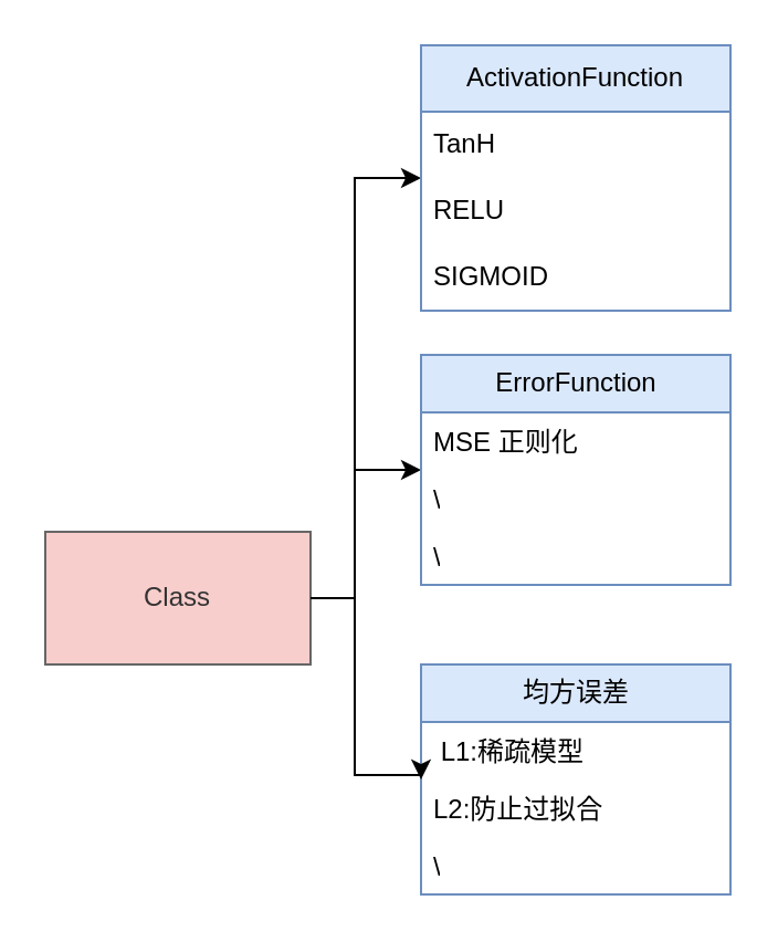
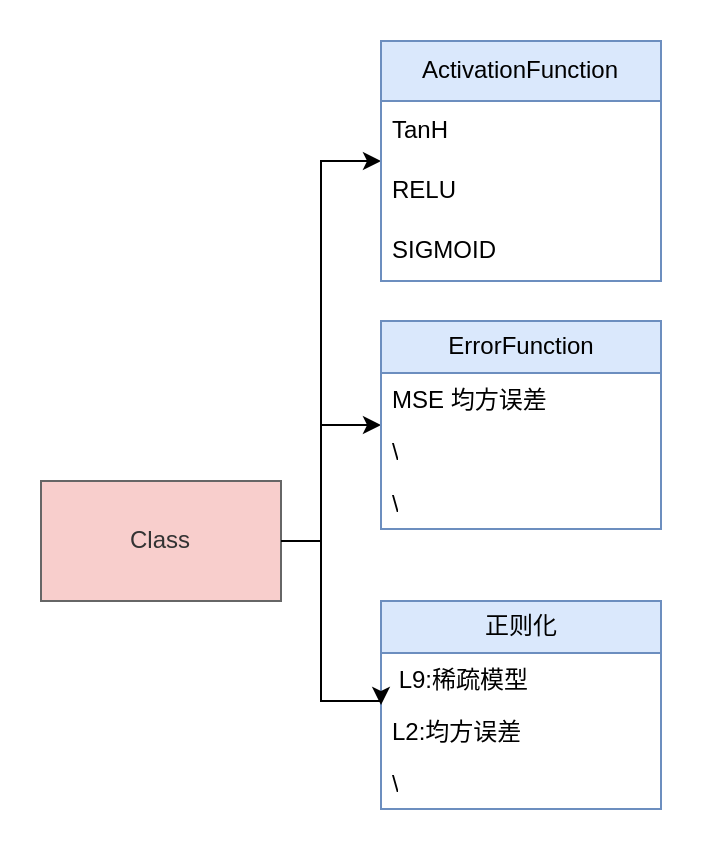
- <mxCell id="10" value="MSE 正则化" style="text;strokeColor=none;fillColor=none;align=left;verticalAlign=top;spacingLeft=4;spacingRight=4;overflow=hidden;rotatable=0;points=[[0,0.5],[1,0.5]];portConstraint=eastwest;whiteSpace=wrap;html=1;" vertex="1" parent="9"><mxGeometry y="26" width="140" height="26" as="geometry" /></mxCell>
+ <mxCell id="10" value="MSE 均方误差" style="text;strokeColor=none;fillColor=none;align=left;verticalAlign=top;spacingLeft=4;spacingRight=4;overflow=hidden;rotatable=0;points=[[0,0.5],[1,0.5]];portConstraint=eastwest;whiteSpace=wrap;html=1;" vertex="1" parent="9"><mxGeometry y="26" width="140" height="26" as="geometry" /></mxCell>
- <mxCell id="13" value="均方误差" style="swimlane;fontStyle=0;childLayout=stackLayout;horizontal=1;startSize=26;fillColor=#dae8fc;horizontalStack=0;resizeParent=1;resizeParentMax=0;resizeLast=0;collapsible=1;marginBottom=0;html=1;strokeColor=#6c8ebf;" vertex="1" parent="1"><mxGeometry x="190" y="300" width="140" height="104" as="geometry" /></mxCell>
+ <mxCell id="13" value="正则化" style="swimlane;fontStyle=0;childLayout=stackLayout;horizontal=1;startSize=26;fillColor=#dae8fc;horizontalStack=0;resizeParent=1;resizeParentMax=0;resizeLast=0;collapsible=1;marginBottom=0;html=1;strokeColor=#6c8ebf;" vertex="1" parent="1"><mxGeometry x="190" y="300" width="140" height="104" as="geometry" /></mxCell>
- <mxCell id="14" value="&amp;nbsp;L1:稀疏模型" style="text;strokeColor=none;fillColor=none;align=left;verticalAlign=top;spacingLeft=4;spacingRight=4;overflow=hidden;rotatable=0;points=[[0,0.5],[1,0.5]];portConstraint=eastwest;whiteSpace=wrap;html=1;" vertex="1" parent="13"><mxGeometry y="26" width="140" height="26" as="geometry" /></mxCell>
+ <mxCell id="14" value="&amp;nbsp;L9:稀疏模型" style="text;strokeColor=none;fillColor=none;align=left;verticalAlign=top;spacingLeft=4;spacingRight=4;overflow=hidden;rotatable=0;points=[[0,0.5],[1,0.5]];portConstraint=eastwest;whiteSpace=wrap;html=1;" vertex="1" parent="13"><mxGeometry y="26" width="140" height="26" as="geometry" /></mxCell>
- <mxCell id="15" value="L2:防止过拟合" style="text;strokeColor=none;fillColor=none;align=left;verticalAlign=top;spacingLeft=4;spacingRight=4;overflow=hidden;rotatable=0;points=[[0,0.5],[1,0.5]];portConstraint=eastwest;whiteSpace=wrap;html=1;" vertex="1" parent="13"><mxGeometry y="52" width="140" height="26" as="geometry" /></mxCell>
+ <mxCell id="15" value="L2:均方误差" style="text;strokeColor=none;fillColor=none;align=left;verticalAlign=top;spacingLeft=4;spacingRight=4;overflow=hidden;rotatable=0;points=[[0,0.5],[1,0.5]];portConstraint=eastwest;whiteSpace=wrap;html=1;" vertex="1" parent="13"><mxGeometry y="52" width="140" height="26" as="geometry" /></mxCell>
